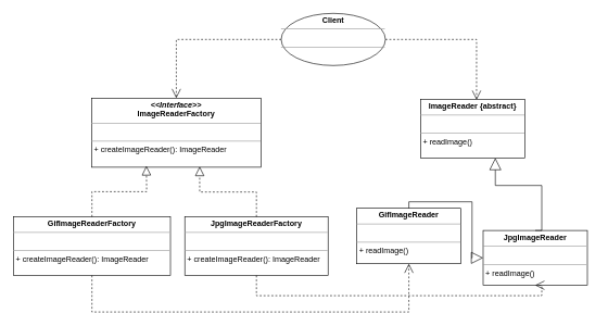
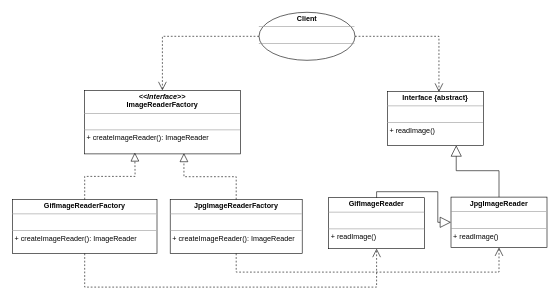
- <mxCell id="2" value="&lt;p style=&quot;margin:0px;margin-top:4px;text-align:center;&quot;&gt;&lt;b&gt;ImageReader {abstract}&lt;/b&gt;&lt;/p&gt;&lt;hr size=&quot;1&quot;&gt;&lt;p style=&quot;margin:0px;margin-left:4px;&quot;&gt;&amp;nbsp;&lt;/p&gt;&lt;hr size=&quot;1&quot;&gt;&lt;p style=&quot;margin:0px;margin-left:4px;&quot;&gt;+ readImage()&lt;/p&gt;" style="verticalAlign=top;align=left;overflow=fill;fontSize=12;fontFamily=Helvetica;html=1;" vertex="1" parent="1"><mxGeometry x="645" y="152" width="160" height="90" as="geometry" /></mxCell>
+ <mxCell id="2" value="&lt;p style=&quot;margin:0px;margin-top:4px;text-align:center;&quot;&gt;&lt;b&gt;Interface {abstract}&lt;/b&gt;&lt;/p&gt;&lt;hr size=&quot;1&quot;&gt;&lt;p style=&quot;margin:0px;margin-left:4px;&quot;&gt;&amp;nbsp;&lt;/p&gt;&lt;hr size=&quot;1&quot;&gt;&lt;p style=&quot;margin:0px;margin-left:4px;&quot;&gt;+ readImage()&lt;/p&gt;" style="verticalAlign=top;align=left;overflow=fill;fontSize=12;fontFamily=Helvetica;html=1;" vertex="1" parent="1"><mxGeometry x="645" y="152" width="160" height="90" as="geometry" /></mxCell>
- <mxCell id="8" value="&lt;p style=&quot;margin:0px;margin-top:4px;text-align:center;&quot;&gt;&lt;b&gt;GifImageReader&lt;/b&gt;&lt;/p&gt;&lt;hr size=&quot;1&quot;&gt;&lt;p style=&quot;margin:0px;margin-left:4px;&quot;&gt;&amp;nbsp;&lt;/p&gt;&lt;hr size=&quot;1&quot;&gt;&lt;p style=&quot;margin:0px;margin-left:4px;&quot;&gt;+ readImage()&lt;br&gt;&lt;/p&gt;" style="verticalAlign=top;align=left;overflow=fill;fontSize=12;fontFamily=Helvetica;html=1;" vertex="1" parent="1"><mxGeometry x="547" y="319" width="160" height="85" as="geometry" /></mxCell>
+ <mxCell id="8" value="&lt;p style=&quot;margin:0px;margin-top:4px;text-align:center;&quot;&gt;&lt;b&gt;GifImageReader&lt;/b&gt;&lt;/p&gt;&lt;hr size=&quot;1&quot;&gt;&lt;p style=&quot;margin:0px;margin-left:4px;&quot;&gt;&amp;nbsp;&lt;/p&gt;&lt;hr size=&quot;1&quot;&gt;&lt;p style=&quot;margin:0px;margin-left:4px;&quot;&gt;+ readImage()&lt;br&gt;&lt;/p&gt;" style="verticalAlign=top;align=left;overflow=fill;fontSize=12;fontFamily=Helvetica;html=1;" vertex="1" parent="1"><mxGeometry x="547" y="329" width="160" height="85" as="geometry" /></mxCell>
- <mxCell id="9" value="&lt;p style=&quot;margin:0px;margin-top:4px;text-align:center;&quot;&gt;&lt;b&gt;JpgImageReader&lt;/b&gt;&lt;/p&gt;&lt;hr size=&quot;1&quot;&gt;&lt;p style=&quot;margin:0px;margin-left:4px;&quot;&gt;&amp;nbsp;&lt;/p&gt;&lt;hr size=&quot;1&quot;&gt;&lt;p style=&quot;margin:0px;margin-left:4px;&quot;&gt;+ readImage()&lt;br&gt;&lt;/p&gt;" style="verticalAlign=top;align=left;overflow=fill;fontSize=12;fontFamily=Helvetica;html=1;" vertex="1" parent="1"><mxGeometry x="741" y="353" width="160" height="84" as="geometry" /></mxCell>
+ <mxCell id="9" value="&lt;p style=&quot;margin:0px;margin-top:4px;text-align:center;&quot;&gt;&lt;b&gt;JpgImageReader&lt;/b&gt;&lt;/p&gt;&lt;hr size=&quot;1&quot;&gt;&lt;p style=&quot;margin:0px;margin-left:4px;&quot;&gt;&amp;nbsp;&lt;/p&gt;&lt;hr size=&quot;1&quot;&gt;&lt;p style=&quot;margin:0px;margin-left:4px;&quot;&gt;+ readImage()&lt;br&gt;&lt;/p&gt;" style="verticalAlign=top;align=left;overflow=fill;fontSize=12;fontFamily=Helvetica;html=1;" vertex="1" parent="1"><mxGeometry x="751" y="328" width="160" height="84" as="geometry" /></mxCell>
